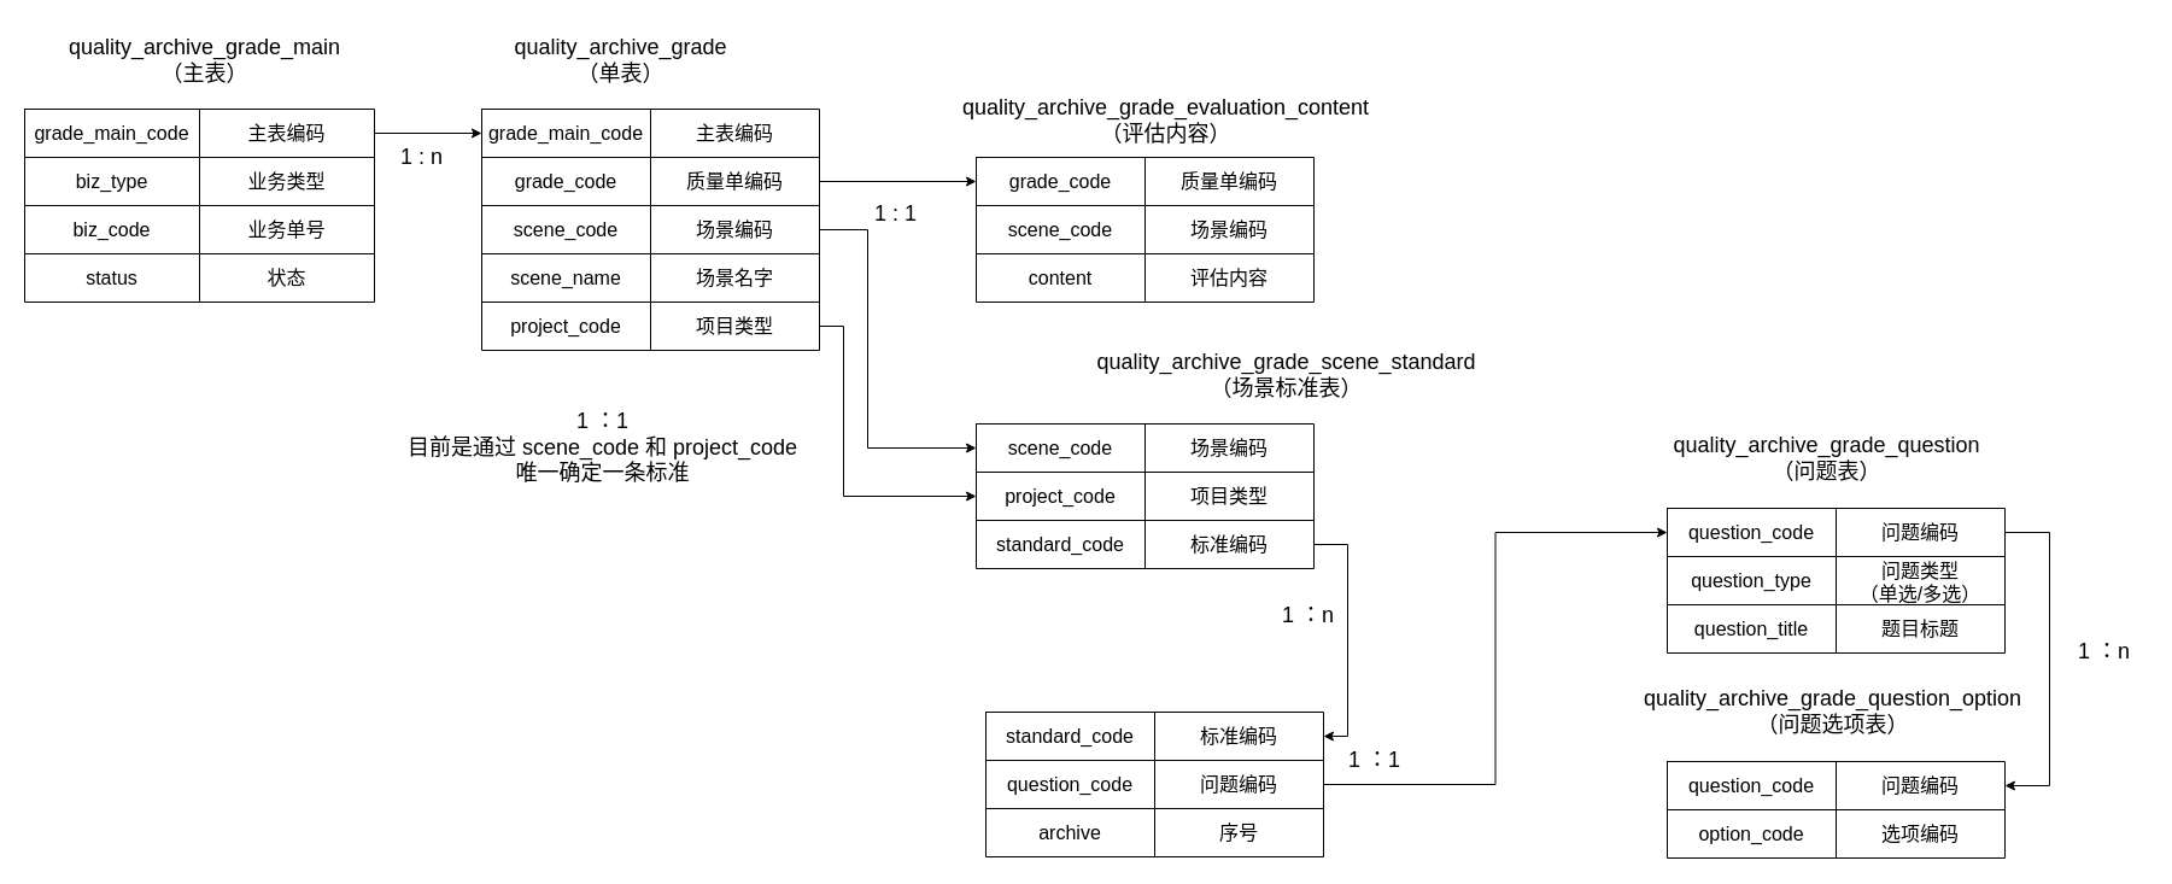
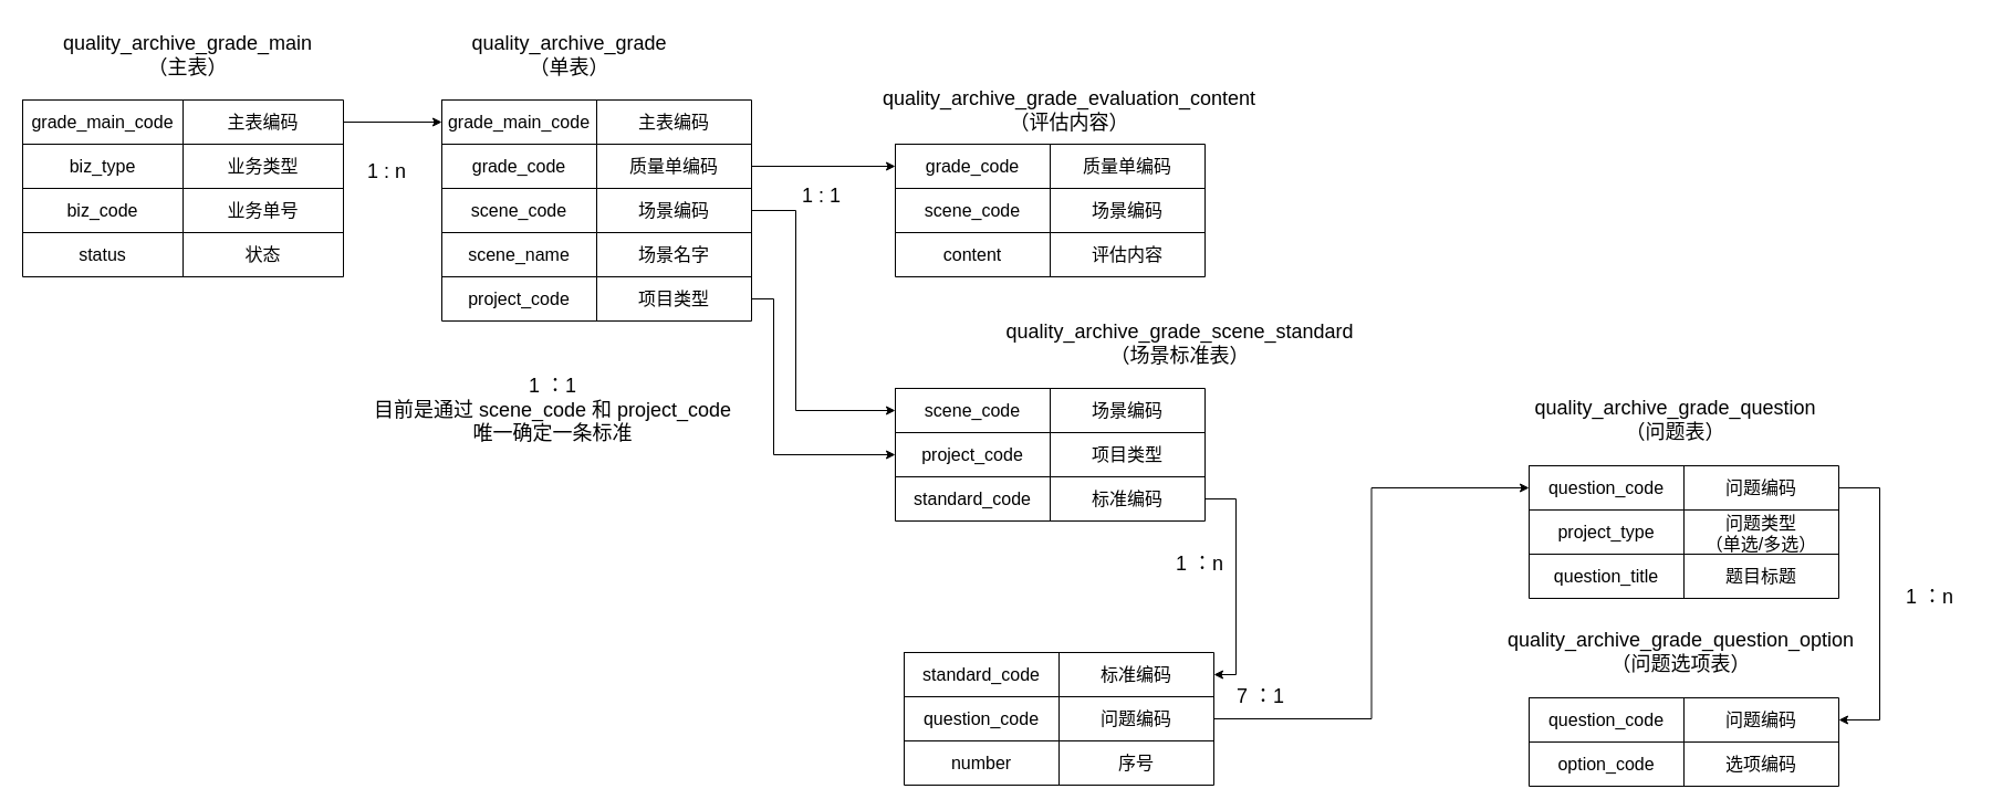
- <mxCell id="46" value="&lt;font style=&quot;font-size: 18px;&quot;&gt;1 : n&lt;/font&gt;" style="text;html=1;align=center;verticalAlign=middle;resizable=0;points=[];autosize=1;strokeColor=none;fillColor=none;" parent="1" vertex="1"><mxGeometry x="319" y="110" width="60" height="40" as="geometry" /></mxCell>
+ <mxCell id="46" value="&lt;font style=&quot;font-size: 18px;&quot;&gt;1 : n&lt;/font&gt;" style="text;html=1;align=center;verticalAlign=middle;resizable=0;points=[];autosize=1;strokeColor=none;fillColor=none;" parent="1" vertex="1"><mxGeometry x="319" y="135" width="60" height="40" as="geometry" /></mxCell>
- <mxCell id="76" value="question_type" style="shape=partialRectangle;html=1;whiteSpace=wrap;connectable=0;strokeColor=inherit;overflow=hidden;fillColor=none;top=0;left=0;bottom=0;right=0;pointerEvents=1;fontSize=16;" parent="75" vertex="1"><mxGeometry width="140" height="40" as="geometry"><mxRectangle width="140" height="40" as="alternateBounds" /></mxGeometry></mxCell>
+ <mxCell id="76" value="project_type" style="shape=partialRectangle;html=1;whiteSpace=wrap;connectable=0;strokeColor=inherit;overflow=hidden;fillColor=none;top=0;left=0;bottom=0;right=0;pointerEvents=1;fontSize=16;" parent="75" vertex="1"><mxGeometry width="140" height="40" as="geometry"><mxRectangle width="140" height="40" as="alternateBounds" /></mxGeometry></mxCell>
- <mxCell id="85" value="1 ：1" style="text;html=1;align=center;verticalAlign=middle;resizable=0;points=[];autosize=1;strokeColor=none;fillColor=none;fontSize=18;" parent="1" vertex="1"><mxGeometry x="1104" y="610" width="70" height="40" as="geometry" /></mxCell>
+ <mxCell id="85" value="7 ：1" style="text;html=1;align=center;verticalAlign=middle;resizable=0;points=[];autosize=1;strokeColor=none;fillColor=none;fontSize=18;" parent="1" vertex="1"><mxGeometry x="1104" y="610" width="70" height="40" as="geometry" /></mxCell>
- <mxCell id="67" value="archive" style="shape=partialRectangle;html=1;whiteSpace=wrap;connectable=0;strokeColor=inherit;overflow=hidden;fillColor=none;top=0;left=0;bottom=0;right=0;pointerEvents=1;fontSize=16;" parent="66" vertex="1"><mxGeometry width="140" height="40" as="geometry"><mxRectangle width="140" height="40" as="alternateBounds" /></mxGeometry></mxCell>
+ <mxCell id="67" value="number" style="shape=partialRectangle;html=1;whiteSpace=wrap;connectable=0;strokeColor=inherit;overflow=hidden;fillColor=none;top=0;left=0;bottom=0;right=0;pointerEvents=1;fontSize=16;" parent="66" vertex="1"><mxGeometry width="140" height="40" as="geometry"><mxRectangle width="140" height="40" as="alternateBounds" /></mxGeometry></mxCell>
